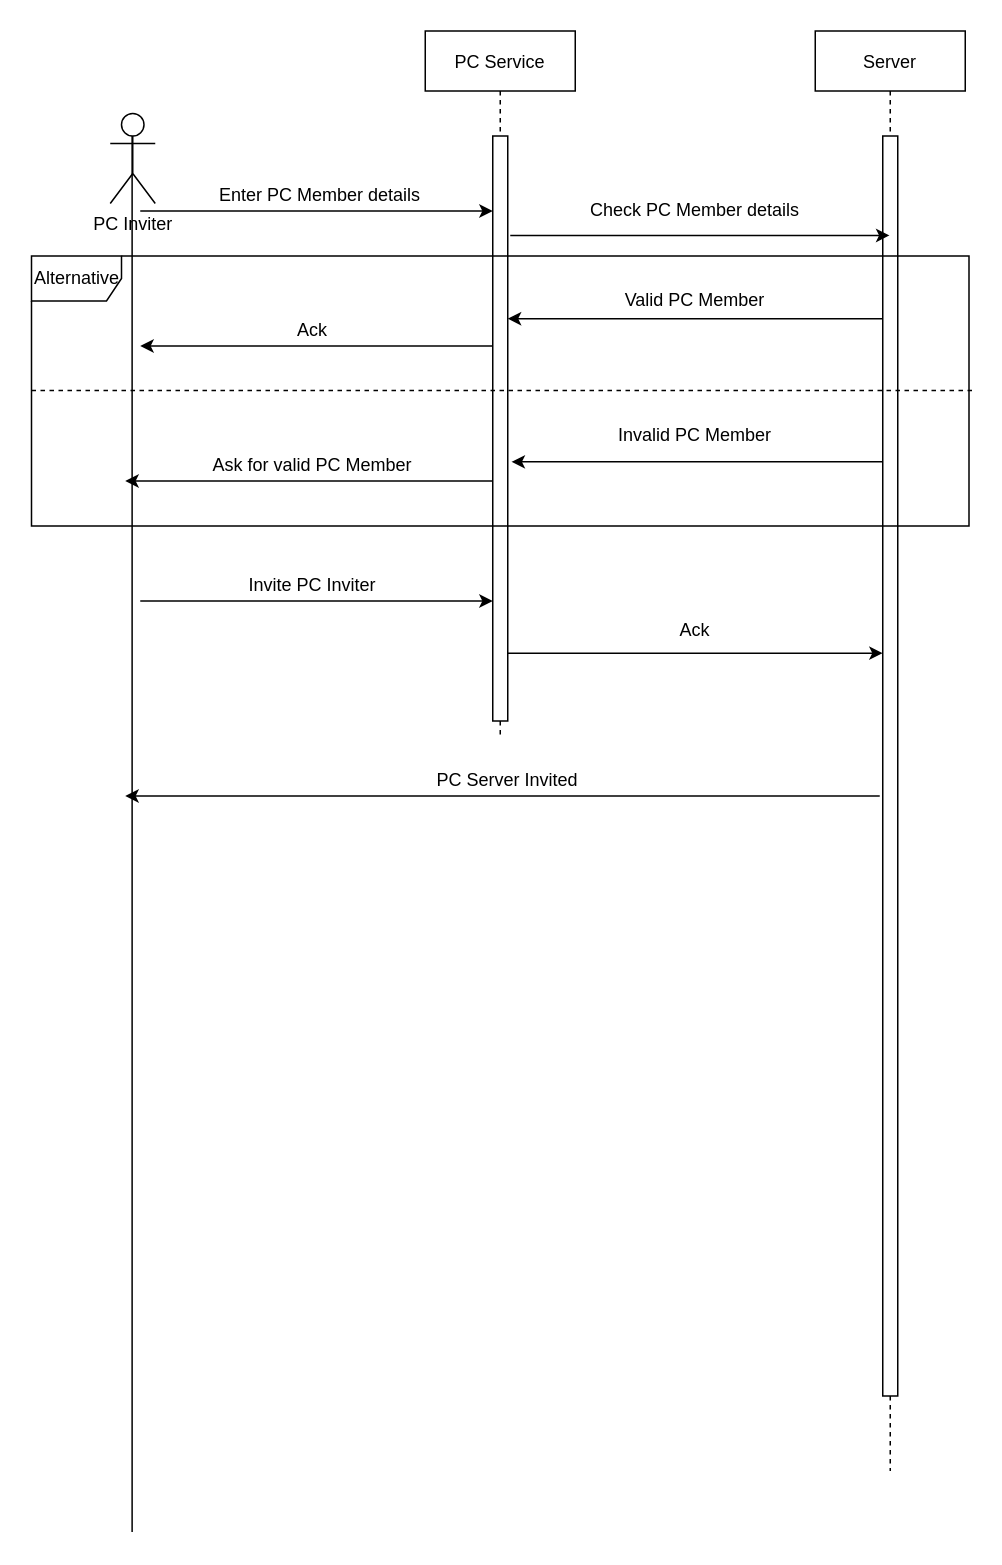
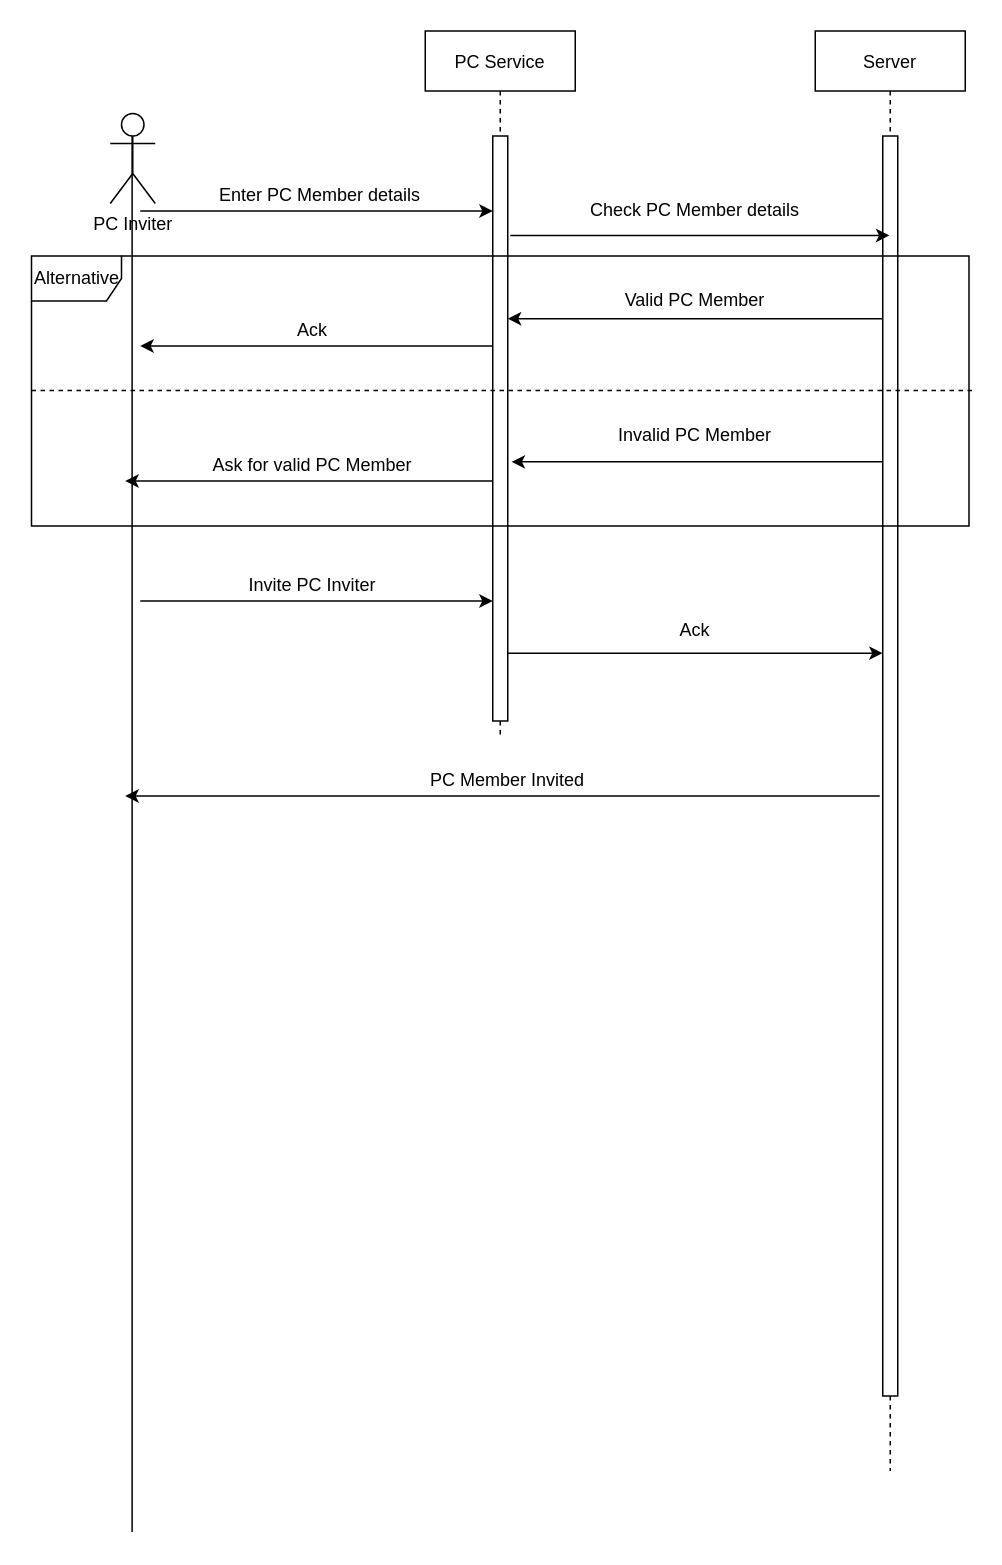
- <mxCell id="27" value="PC Server Invited" style="text;html=1;strokeColor=none;fillColor=none;align=center;verticalAlign=middle;whiteSpace=wrap;rounded=0;" vertex="1" parent="1"><mxGeometry x="103" y="510" width="470" height="20" as="geometry" /></mxCell>
+ <mxCell id="27" value="PC Member Invited" style="text;html=1;strokeColor=none;fillColor=none;align=center;verticalAlign=middle;whiteSpace=wrap;rounded=0;" vertex="1" parent="1"><mxGeometry x="103" y="510" width="470" height="20" as="geometry" /></mxCell>
